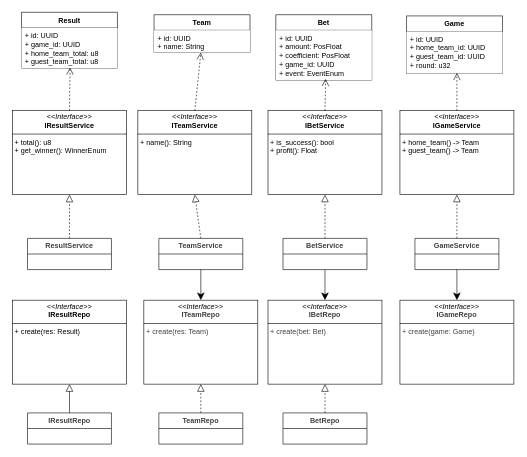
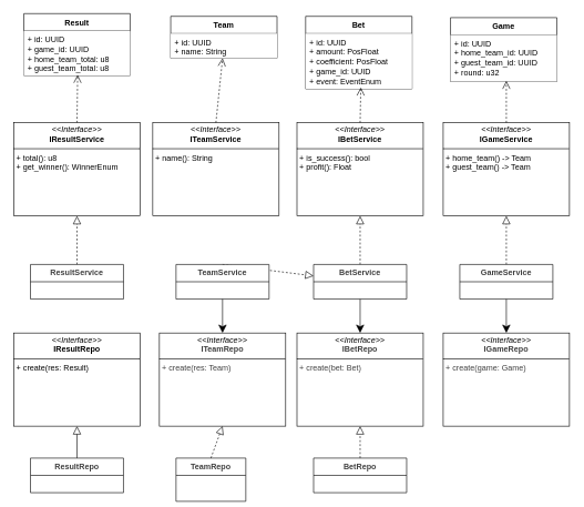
- <mxCell id="20" style="edgeStyle=none;html=1;exitX=0.5;exitY=0;exitDx=0;exitDy=0;entryX=0.5;entryY=1;entryDx=0;entryDy=0;dashed=1;endSize=10;targetPerimeterSpacing=0;endArrow=block;endFill=0;" edge="1" parent="1" source="22" target="12"><mxGeometry relative="1" as="geometry" /></mxCell>
+ <mxCell id="20" style="edgeStyle=none;html=1;exitX=0.5;exitY=0;exitDx=0;exitDy=0;dashed=1;endSize=10;targetPerimeterSpacing=0;endArrow=block;endFill=0;" edge="1" parent="1" source="22" target="25"><mxGeometry relative="1" as="geometry" /></mxCell>
- <mxCell id="33" value="&lt;b style=&quot;color: rgb(63, 63, 63); scrollbar-color: light-dark(#e2e2e2, #4b4b4b)&lt;br/&gt;&#09;&#09;&#09;&#09;&#09;light-dark(#fbfbfb, var(--dark-panel-color));&quot;&gt;IResultRepo&lt;/b&gt;" style="swimlane;fontStyle=0;childLayout=stackLayout;horizontal=1;startSize=26;fillColor=default;horizontalStack=0;resizeParent=1;resizeParentMax=0;resizeLast=0;collapsible=1;marginBottom=0;whiteSpace=wrap;html=1;" vertex="1" parent="1"><mxGeometry x="45" y="688" width="140" height="52" as="geometry" /></mxCell>
+ <mxCell id="33" value="&lt;b style=&quot;color: rgb(63, 63, 63); scrollbar-color: light-dark(#e2e2e2, #4b4b4b)&lt;br/&gt;&#09;&#09;&#09;&#09;&#09;light-dark(#fbfbfb, var(--dark-panel-color));&quot;&gt;ResultRepo&lt;/b&gt;" style="swimlane;fontStyle=0;childLayout=stackLayout;horizontal=1;startSize=26;fillColor=default;horizontalStack=0;resizeParent=1;resizeParentMax=0;resizeLast=0;collapsible=1;marginBottom=0;whiteSpace=wrap;html=1;" vertex="1" parent="1"><mxGeometry x="45" y="688" width="140" height="52" as="geometry" /></mxCell>
- <mxCell id="34" value="&lt;b style=&quot;scrollbar-color: light-dark(#e2e2e2, #4b4b4b)&lt;br/&gt;&#09;&#09;&#09;&#09;&#09;light-dark(#fbfbfb, var(--dark-panel-color)); color: rgb(63, 63, 63);&quot;&gt;TeamRepo&lt;/b&gt;" style="swimlane;fontStyle=0;childLayout=stackLayout;horizontal=1;startSize=26;fillColor=default;horizontalStack=0;resizeParent=1;resizeParentMax=0;resizeLast=0;collapsible=1;marginBottom=0;whiteSpace=wrap;html=1;" vertex="1" parent="1"><mxGeometry x="264" y="688" width="140" height="52" as="geometry" /></mxCell>
+ <mxCell id="34" value="&lt;b style=&quot;scrollbar-color: light-dark(#e2e2e2, #4b4b4b)&lt;br/&gt;&#09;&#09;&#09;&#09;&#09;light-dark(#fbfbfb, var(--dark-panel-color)); color: rgb(63, 63, 63);&quot;&gt;TeamRepo&lt;/b&gt;" style="swimlane;fontStyle=0;childLayout=stackLayout;horizontal=1;startSize=26;fillColor=default;horizontalStack=0;resizeParent=1;resizeParentMax=0;resizeLast=0;collapsible=1;marginBottom=0;whiteSpace=wrap;html=1;" vertex="1" parent="1"><mxGeometry x="264" y="688" width="105" height="65" as="geometry" /></mxCell>
